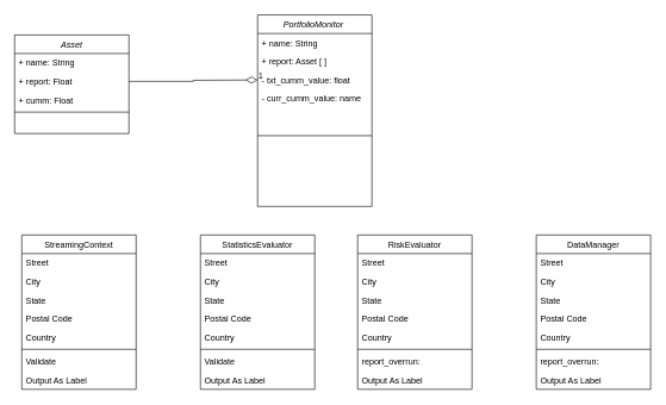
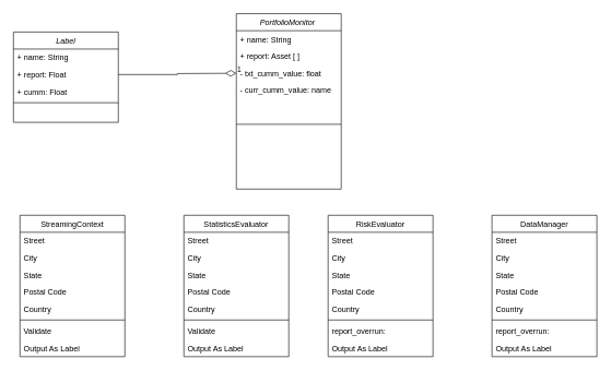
- <mxCell id="2" value="Asset" style="swimlane;fontStyle=2;align=center;verticalAlign=top;childLayout=stackLayout;horizontal=1;startSize=26;horizontalStack=0;resizeParent=1;resizeLast=0;collapsible=1;marginBottom=0;rounded=0;shadow=0;strokeWidth=1;" parent="1" vertex="1"><mxGeometry x="20" y="48" width="160" height="138" as="geometry"><mxRectangle x="220" y="120" width="160" height="26" as="alternateBounds" /></mxGeometry></mxCell>
+ <mxCell id="2" value="Label" style="swimlane;fontStyle=2;align=center;verticalAlign=top;childLayout=stackLayout;horizontal=1;startSize=26;horizontalStack=0;resizeParent=1;resizeLast=0;collapsible=1;marginBottom=0;rounded=0;shadow=0;strokeWidth=1;" parent="1" vertex="1"><mxGeometry x="20" y="48" width="160" height="138" as="geometry"><mxRectangle x="220" y="120" width="160" height="26" as="alternateBounds" /></mxGeometry></mxCell>
